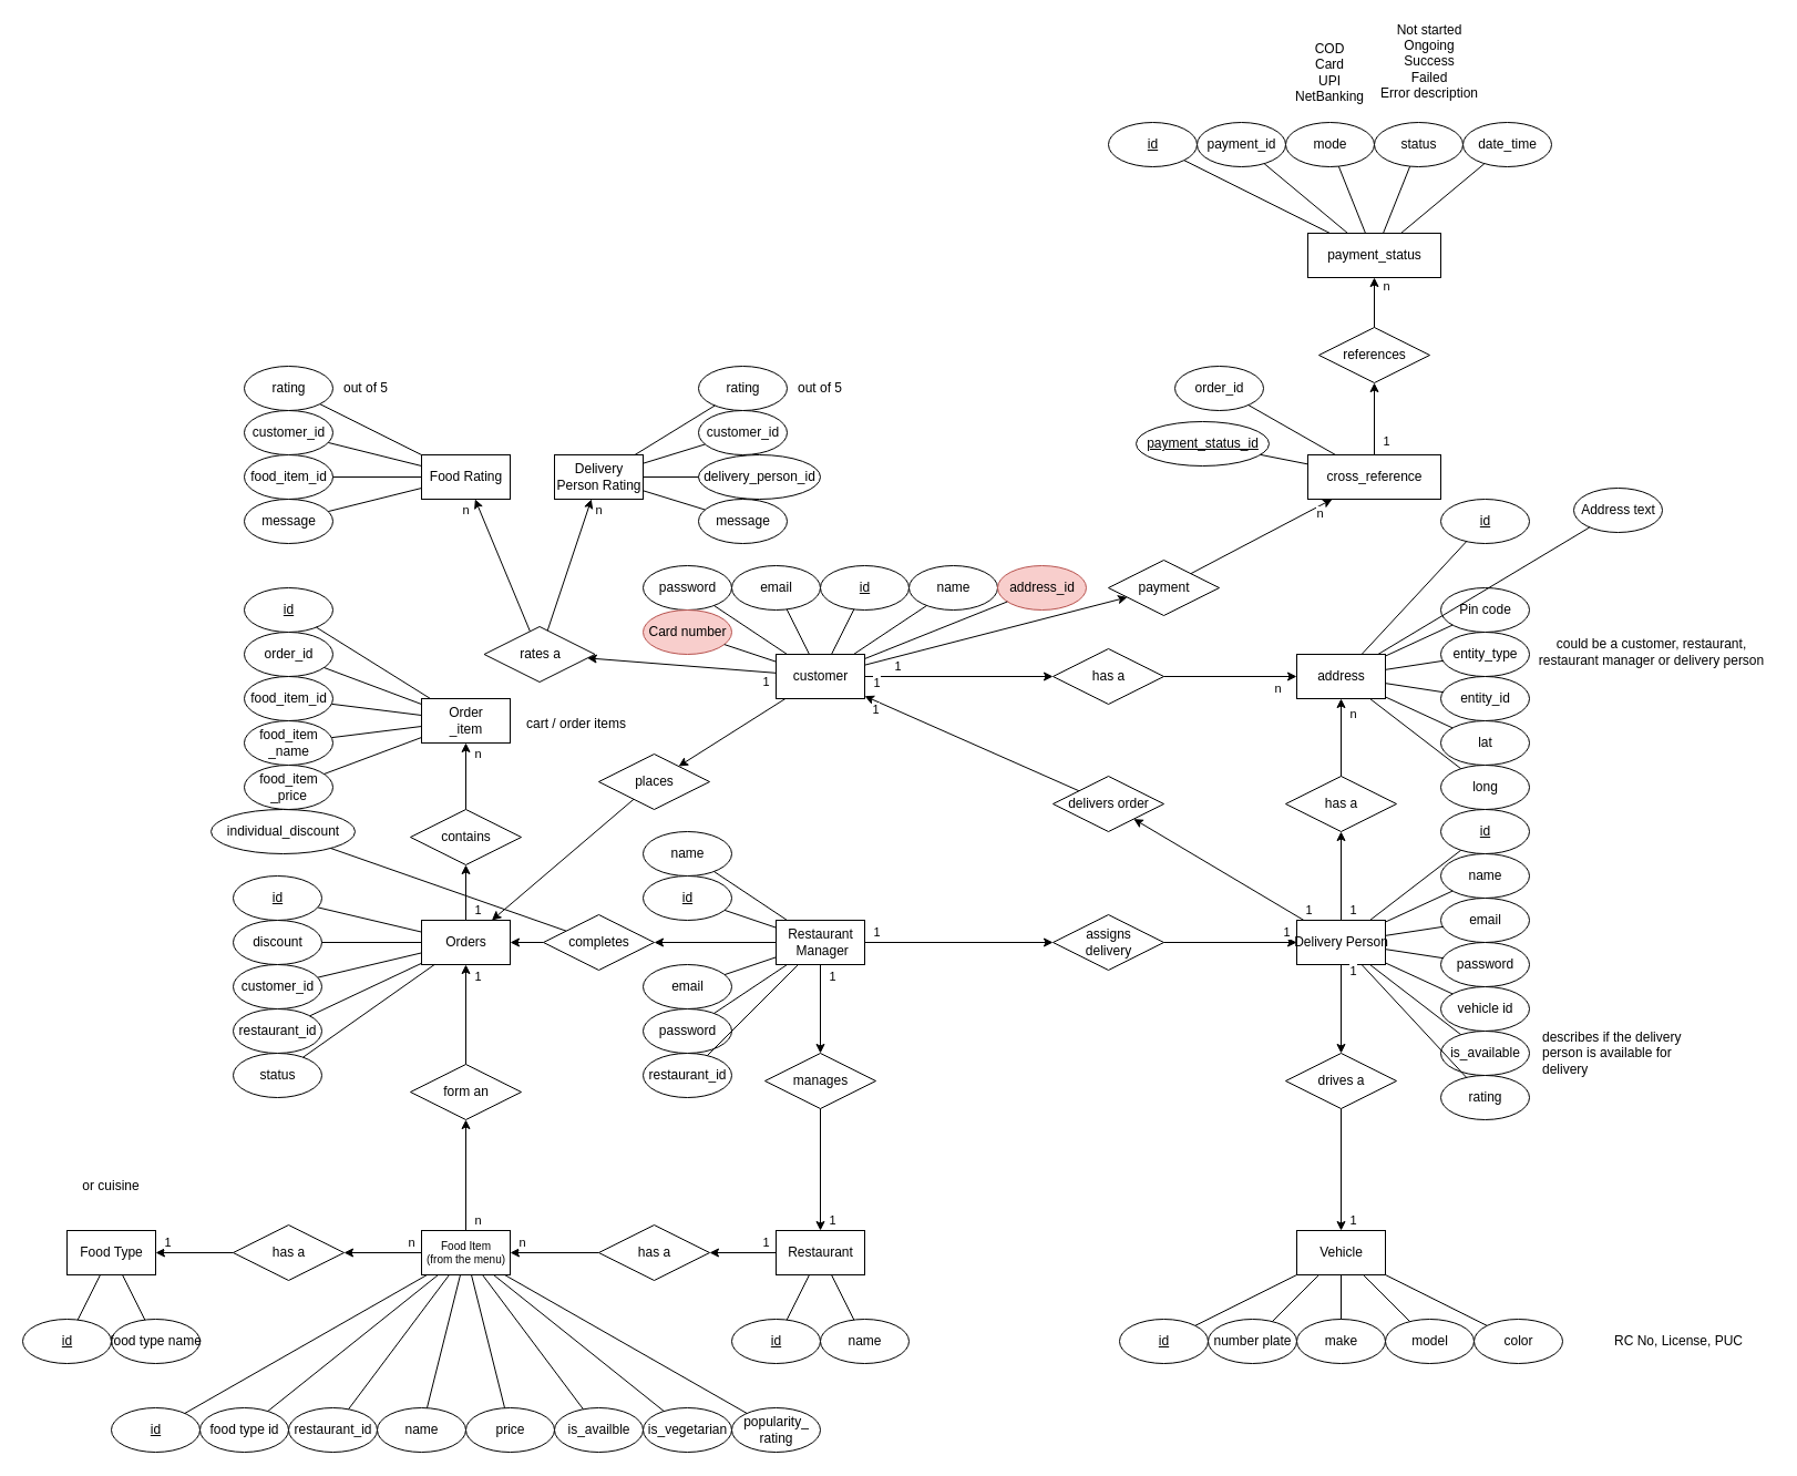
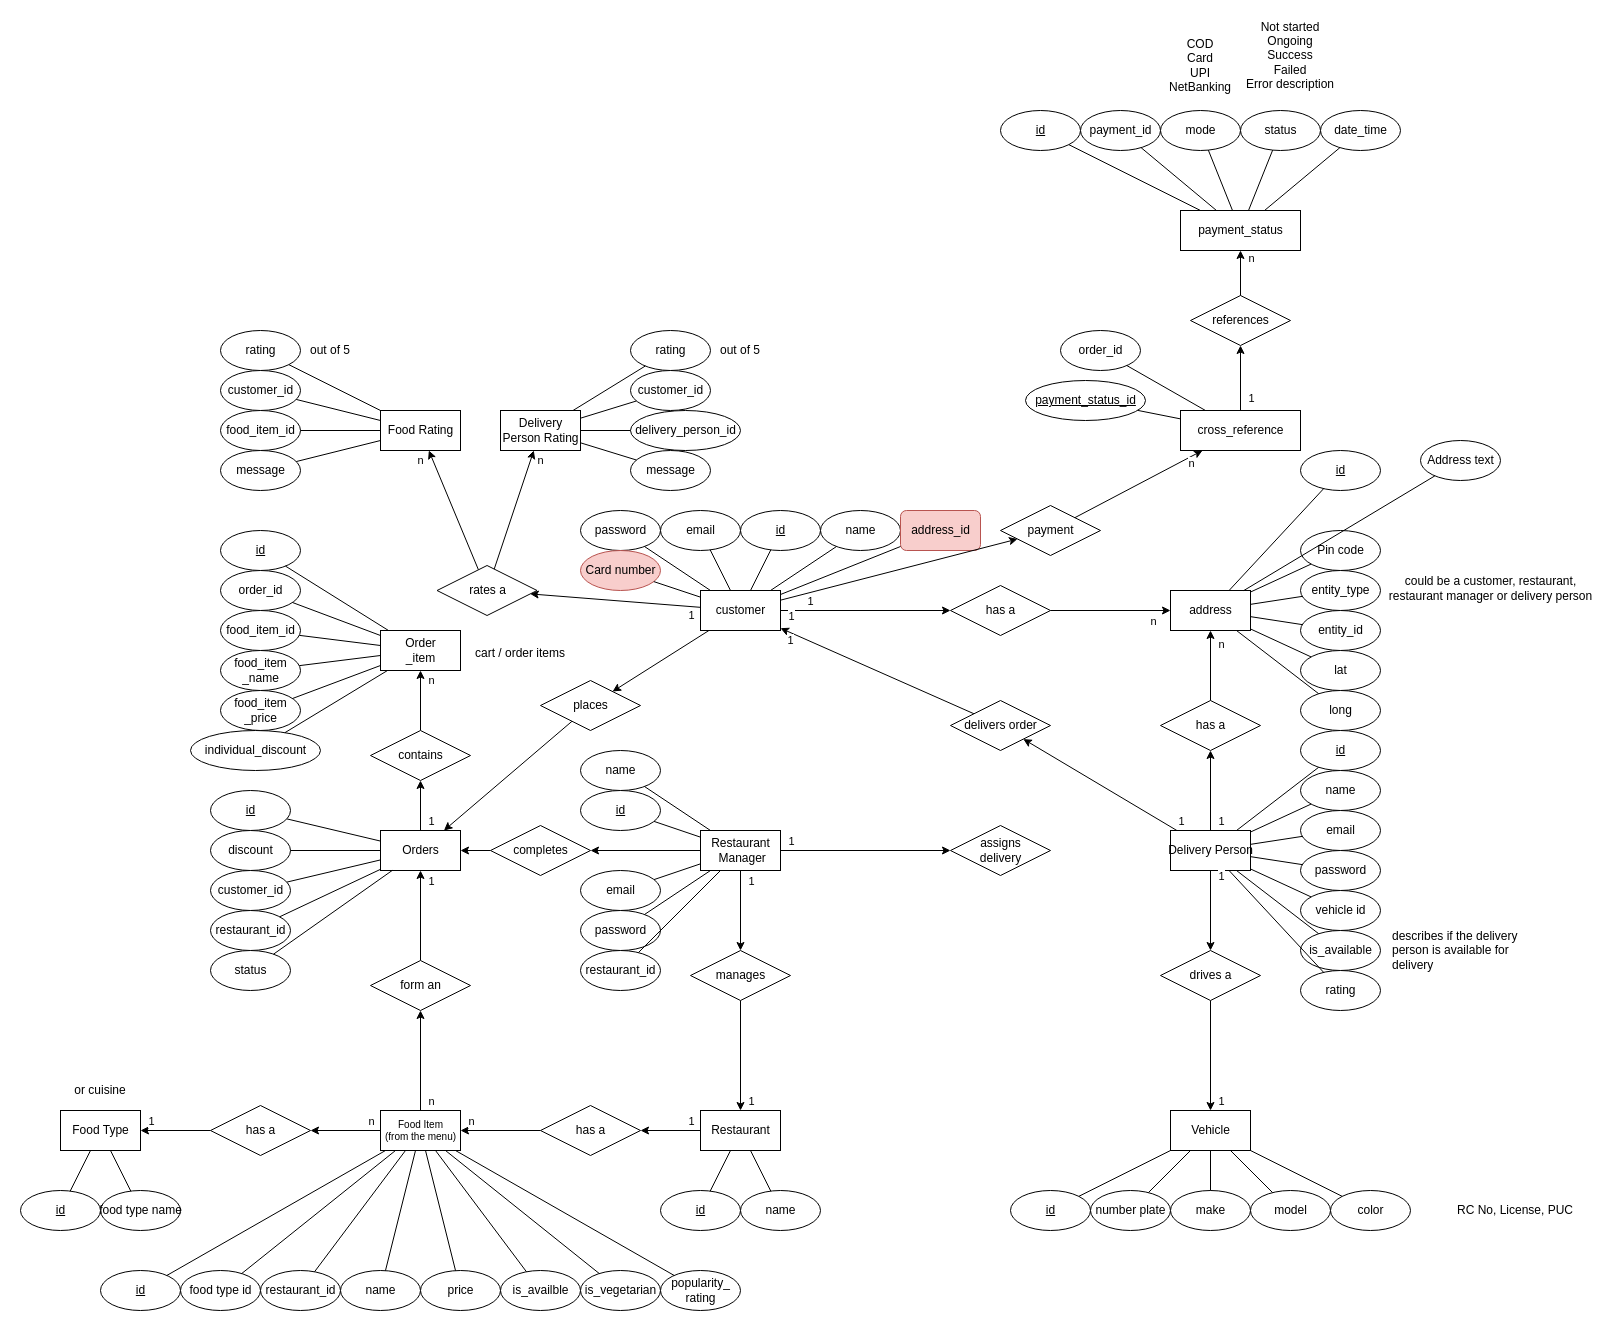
- <mxCell id="157" value="address_id" style="ellipse;html=1;fillColor=#f8cecc;strokeColor=#b85450;" parent="1" vertex="1"><mxGeometry x="900" y="510" width="80" height="40" as="geometry" /></mxCell>
+ <mxCell id="157" value="address_id" style="html=1;fillColor=#f8cecc;strokeColor=#b85450;rounded=1;" parent="1" vertex="1"><mxGeometry x="900" y="510" width="80" height="40" as="geometry" /></mxCell>
- <mxCell id="138" value="" style="endArrow=none;html=1;rounded=0;" parent="1" source="136" target="148" edge="1"><mxGeometry relative="1" as="geometry"><mxPoint x="500" y="780" as="sourcePoint" /><mxPoint x="660" y="780" as="targetPoint" /></mxGeometry></mxCell>
+ <mxCell id="138" value="" style="endArrow=none;html=1;rounded=0;" parent="1" source="136" target="129" edge="1"><mxGeometry relative="1" as="geometry"><mxPoint x="500" y="780" as="sourcePoint" /><mxPoint x="660" y="780" as="targetPoint" /></mxGeometry></mxCell>
- <mxCell id="30" value="" style="endArrow=classic;html=1;rounded=0;endFill=1;" parent="1" source="29" target="26" edge="1"><mxGeometry relative="1" as="geometry"><mxPoint x="980" y="930" as="sourcePoint" /><mxPoint x="1120" y="800" as="targetPoint" /></mxGeometry></mxCell>
- <mxCell id="31" value="1" style="edgeLabel;html=1;align=center;verticalAlign=middle;resizable=0;points=[];" parent="30" vertex="1" connectable="0"><mxGeometry x="0.804" relative="1" as="geometry"><mxPoint x="2" y="-10" as="offset" /></mxGeometry></mxCell>
- <mxCell id="215" value="or cuisine" style="text;html=1;strokeColor=none;fillColor=none;align=center;verticalAlign=middle;whiteSpace=wrap;rounded=0;" parent="1" vertex="1"><mxGeometry x="70" y="1055" width="60" height="30" as="geometry" /></mxCell>
+ <mxCell id="215" value="or cuisine" style="text;html=1;strokeColor=none;fillColor=none;align=center;verticalAlign=middle;whiteSpace=wrap;rounded=0;" parent="1" vertex="1"><mxGeometry x="70" y="1075" width="60" height="30" as="geometry" /></mxCell>
